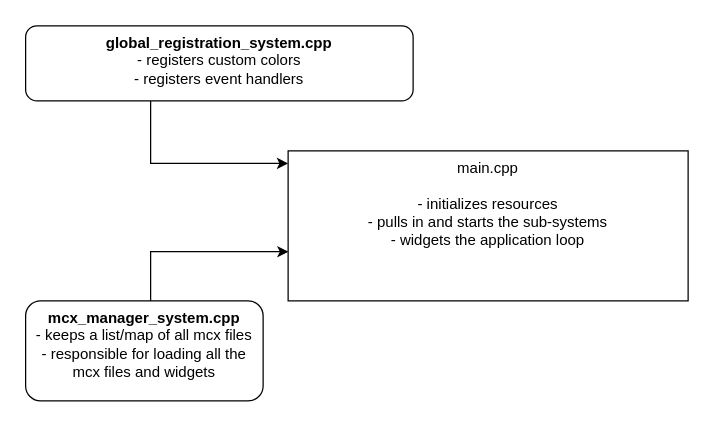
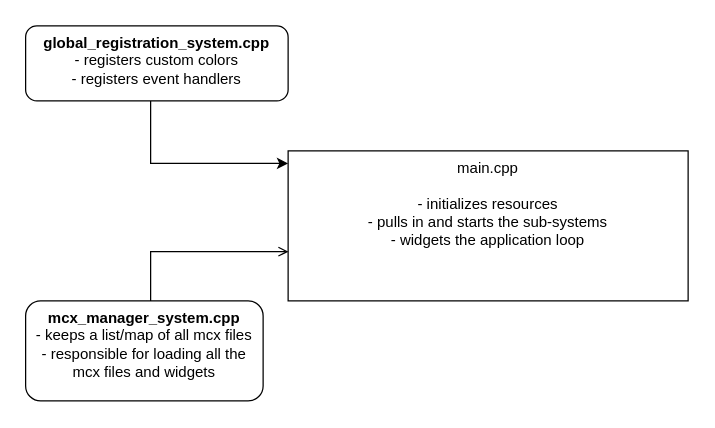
- <mxCell id="4" value="&lt;b&gt;global_registration_system.cpp&lt;/b&gt;&lt;br&gt;- registers custom colors&lt;br&gt;- registers event handlers" style="rounded=1;whiteSpace=wrap;html=1;verticalAlign=top;" vertex="1" parent="1"><mxGeometry x="20" y="20" width="310" height="60" as="geometry" /></mxCell>
+ <mxCell id="4" value="&lt;b&gt;global_registration_system.cpp&lt;/b&gt;&lt;br&gt;- registers custom colors&lt;br&gt;- registers event handlers" style="rounded=1;whiteSpace=wrap;html=1;verticalAlign=top;" vertex="1" parent="1"><mxGeometry x="20" y="20" width="210" height="60" as="geometry" /></mxCell>
- <mxCell id="5" style="edgeStyle=orthogonalEdgeStyle;rounded=0;orthogonalLoop=1;jettySize=auto;html=1;entryX=0.001;entryY=0.672;entryDx=0;entryDy=0;entryPerimeter=0;" edge="1" parent="1" source="6" target="2"><mxGeometry relative="1" as="geometry"><mxPoint x="210" y="200" as="targetPoint" /><Array as="points"><mxPoint x="120" y="201" /></Array></mxGeometry></mxCell>
+ <mxCell id="5" style="edgeStyle=orthogonalEdgeStyle;rounded=0;orthogonalLoop=1;jettySize=auto;html=1;entryX=0.001;entryY=0.672;entryDx=0;entryDy=0;entryPerimeter=0;endArrow=open;" edge="1" parent="1" source="6" target="2"><mxGeometry relative="1" as="geometry"><mxPoint x="210" y="200" as="targetPoint" /><Array as="points"><mxPoint x="120" y="201" /></Array></mxGeometry></mxCell>
